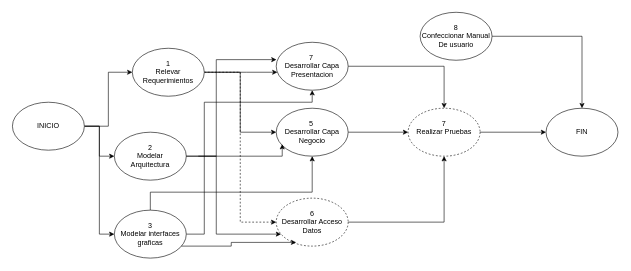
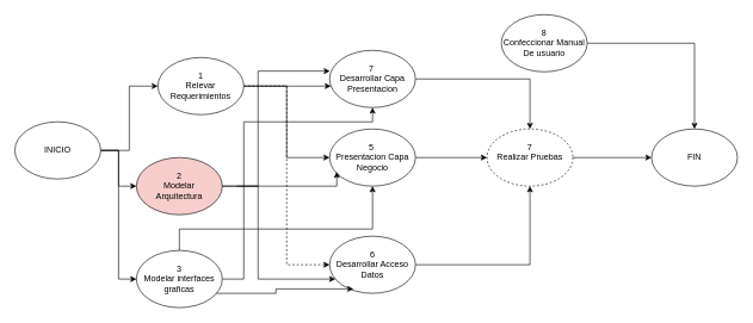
- <mxCell id="11" value="5&amp;nbsp;&lt;div&gt;Desarrollar Capa Negocio&lt;/div&gt;" style="ellipse;whiteSpace=wrap;html=1;" vertex="1" parent="1"><mxGeometry x="460" y="180" width="120" height="80" as="geometry" /></mxCell>
+ <mxCell id="11" value="5&amp;nbsp;&lt;div&gt;Presentacion Capa Negocio&lt;/div&gt;" style="ellipse;whiteSpace=wrap;html=1;" vertex="1" parent="1"><mxGeometry x="460" y="180" width="120" height="80" as="geometry" /></mxCell>
- <mxCell id="7" value="2&lt;div&gt;Modelar&lt;/div&gt;&lt;div&gt;Arquitectura&lt;/div&gt;" style="ellipse;whiteSpace=wrap;html=1;" vertex="1" parent="1"><mxGeometry x="190" y="220" width="120" height="80" as="geometry" /></mxCell>
+ <mxCell id="7" value="2&lt;div&gt;Modelar&lt;/div&gt;&lt;div&gt;Arquitectura&lt;/div&gt;" style="ellipse;whiteSpace=wrap;html=1;fillColor=#f8cecc;" vertex="1" parent="1"><mxGeometry x="190" y="220" width="120" height="80" as="geometry" /></mxCell>
- <mxCell id="13" value="6&lt;div&gt;Desarrollar Acceso Datos&lt;/div&gt;" style="ellipse;whiteSpace=wrap;html=1;dashed=1;" vertex="1" parent="1"><mxGeometry x="460" y="330" width="120" height="80" as="geometry" /></mxCell>
+ <mxCell id="13" value="6&lt;div&gt;Desarrollar Acceso Datos&lt;/div&gt;" style="ellipse;whiteSpace=wrap;html=1;" vertex="1" parent="1"><mxGeometry x="460" y="330" width="120" height="80" as="geometry" /></mxCell>
